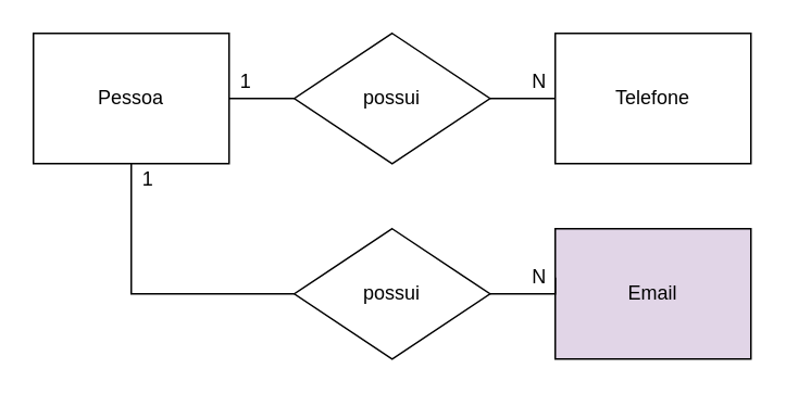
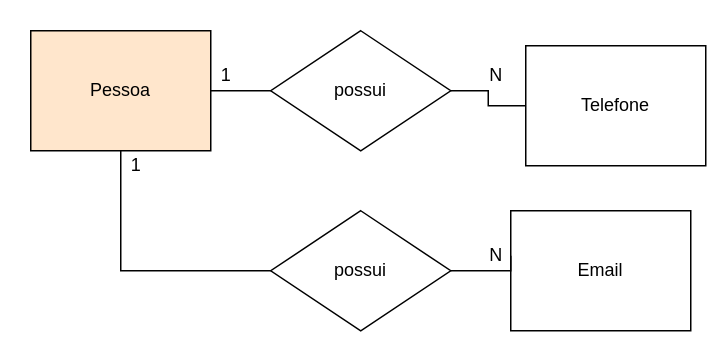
- <mxCell id="4" value="Pessoa" style="rounded=0;whiteSpace=wrap;html=1;" vertex="1" parent="1"><mxGeometry x="20" y="20" width="120" height="80" as="geometry" /></mxCell>
+ <mxCell id="4" value="Pessoa" style="rounded=0;whiteSpace=wrap;html=1;fillColor=#ffe6cc;" vertex="1" parent="1"><mxGeometry x="20" y="20" width="120" height="80" as="geometry" /></mxCell>
- <mxCell id="5" value="Telefone" style="rounded=0;whiteSpace=wrap;html=1;" vertex="1" parent="1"><mxGeometry x="340" y="20" width="120" height="80" as="geometry" /></mxCell>
+ <mxCell id="5" value="Telefone" style="rounded=0;whiteSpace=wrap;html=1;" vertex="1" parent="1"><mxGeometry x="350" y="30" width="120" height="80" as="geometry" /></mxCell>
- <mxCell id="6" value="Email" style="rounded=0;whiteSpace=wrap;html=1;fillColor=#e1d5e7;" vertex="1" parent="1"><mxGeometry x="340" y="140" width="120" height="80" as="geometry" /></mxCell>
+ <mxCell id="6" value="Email" style="rounded=0;whiteSpace=wrap;html=1;" vertex="1" parent="1"><mxGeometry x="340" y="140" width="120" height="80" as="geometry" /></mxCell>
